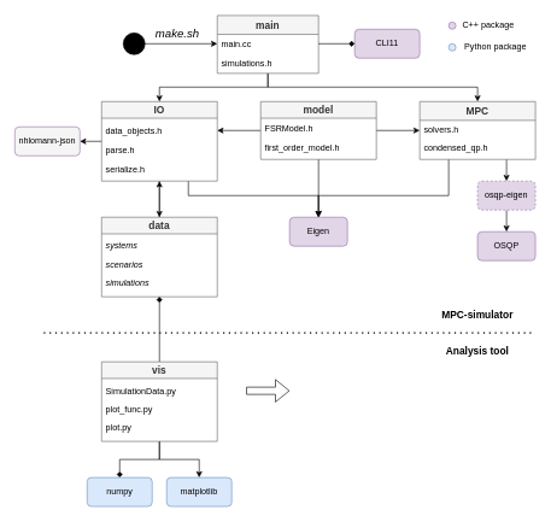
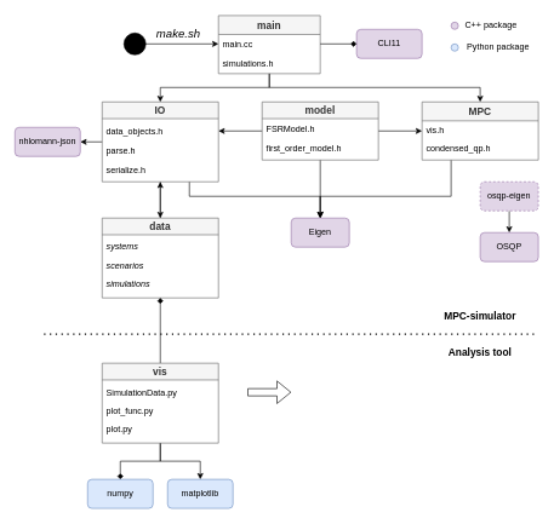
- <mxCell id="44" value="solvers.h" style="text;strokeColor=none;fillColor=none;align=left;verticalAlign=top;spacingLeft=4;spacingRight=4;overflow=hidden;rotatable=0;points=[[0,0.5],[1,0.5]];portConstraint=eastwest;fontSize=12;" parent="43" vertex="1"><mxGeometry y="26" width="160" height="24" as="geometry" /></mxCell>
+ <mxCell id="44" value="vis.h" style="text;strokeColor=none;fillColor=none;align=left;verticalAlign=top;spacingLeft=4;spacingRight=4;overflow=hidden;rotatable=0;points=[[0,0.5],[1,0.5]];portConstraint=eastwest;fontSize=12;" parent="43" vertex="1"><mxGeometry y="26" width="160" height="24" as="geometry" /></mxCell>
- <mxCell id="27" value="nhlomann-json" style="rounded=1;whiteSpace=wrap;html=1;fillColor=#f5f5f5;strokeColor=#9673a6;" parent="1" vertex="1"><mxGeometry x="20" y="175" width="90" height="40" as="geometry" /></mxCell>
+ <mxCell id="27" value="nhlomann-json" style="rounded=1;whiteSpace=wrap;html=1;fillColor=#e1d5e7;strokeColor=#9673a6;" parent="1" vertex="1"><mxGeometry x="20" y="175" width="90" height="40" as="geometry" /></mxCell>
- <mxCell id="42" style="edgeStyle=orthogonalEdgeStyle;rounded=0;orthogonalLoop=1;jettySize=auto;html=1;exitX=0.75;exitY=1;exitDx=0;exitDy=0;entryX=0.5;entryY=0;entryDx=0;entryDy=0;" edge="1" parent="1" source="43" target="29"><mxGeometry relative="1" as="geometry" /></mxCell>
